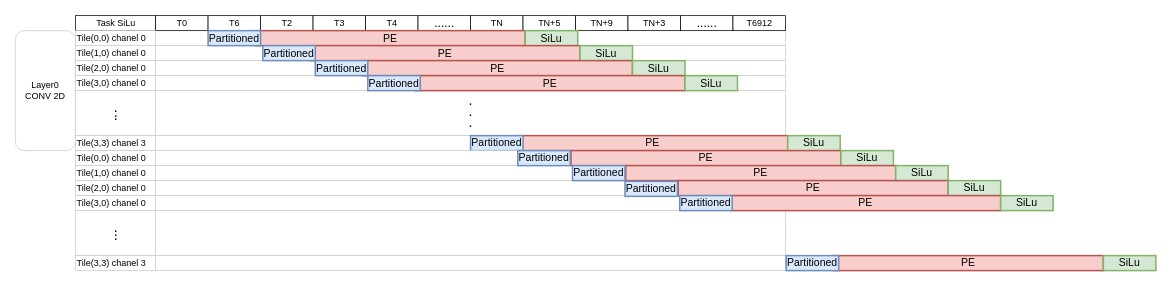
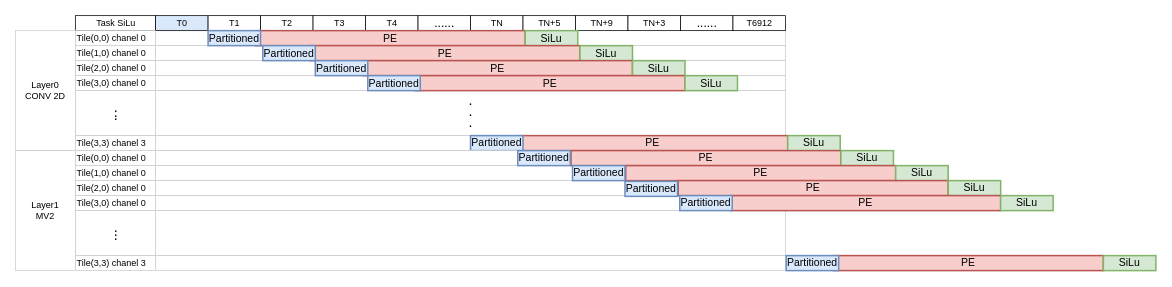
- <mxCell id="5" value="T0" style="strokeWidth=1;fontStyle=0;html=1;" parent="1" vertex="1"><mxGeometry x="207" y="20" width="70" height="20" as="geometry" /></mxCell>
+ <mxCell id="5" value="T0" style="strokeWidth=1;fontStyle=0;html=1;fillColor=#dae8fc;" parent="1" vertex="1"><mxGeometry x="207" y="20" width="70" height="20" as="geometry" /></mxCell>
- <mxCell id="6" value="T6" style="strokeWidth=1;fontStyle=0;html=1;" parent="1" vertex="1"><mxGeometry x="277" y="20" width="70" height="20" as="geometry" /></mxCell>
+ <mxCell id="6" value="T1" style="strokeWidth=1;fontStyle=0;html=1;" parent="1" vertex="1"><mxGeometry x="277" y="20" width="70" height="20" as="geometry" /></mxCell>
- <mxCell id="43" value="Layer0&lt;div&gt;CONV 2D&lt;/div&gt;" style="whiteSpace=wrap;html=1;align=center;strokeColor=#CCCCCC;rounded=1;" vertex="1" parent="1"><mxGeometry x="20" y="40" width="80" height="160" as="geometry" /></mxCell>
+ <mxCell id="43" value="Layer0&lt;div&gt;CONV 2D&lt;/div&gt;" style="whiteSpace=wrap;html=1;align=center;strokeColor=#CCCCCC;" vertex="1" parent="1"><mxGeometry x="20" y="40" width="80" height="160" as="geometry" /></mxCell>
+ <mxCell id="44" value="Layer1&lt;div&gt;MV2&lt;/div&gt;" style="whiteSpace=wrap;html=1;align=center;strokeColor=#CCCCCC;" vertex="1" parent="1"><mxGeometry x="20" y="200" width="80" height="160" as="geometry" /></mxCell>
